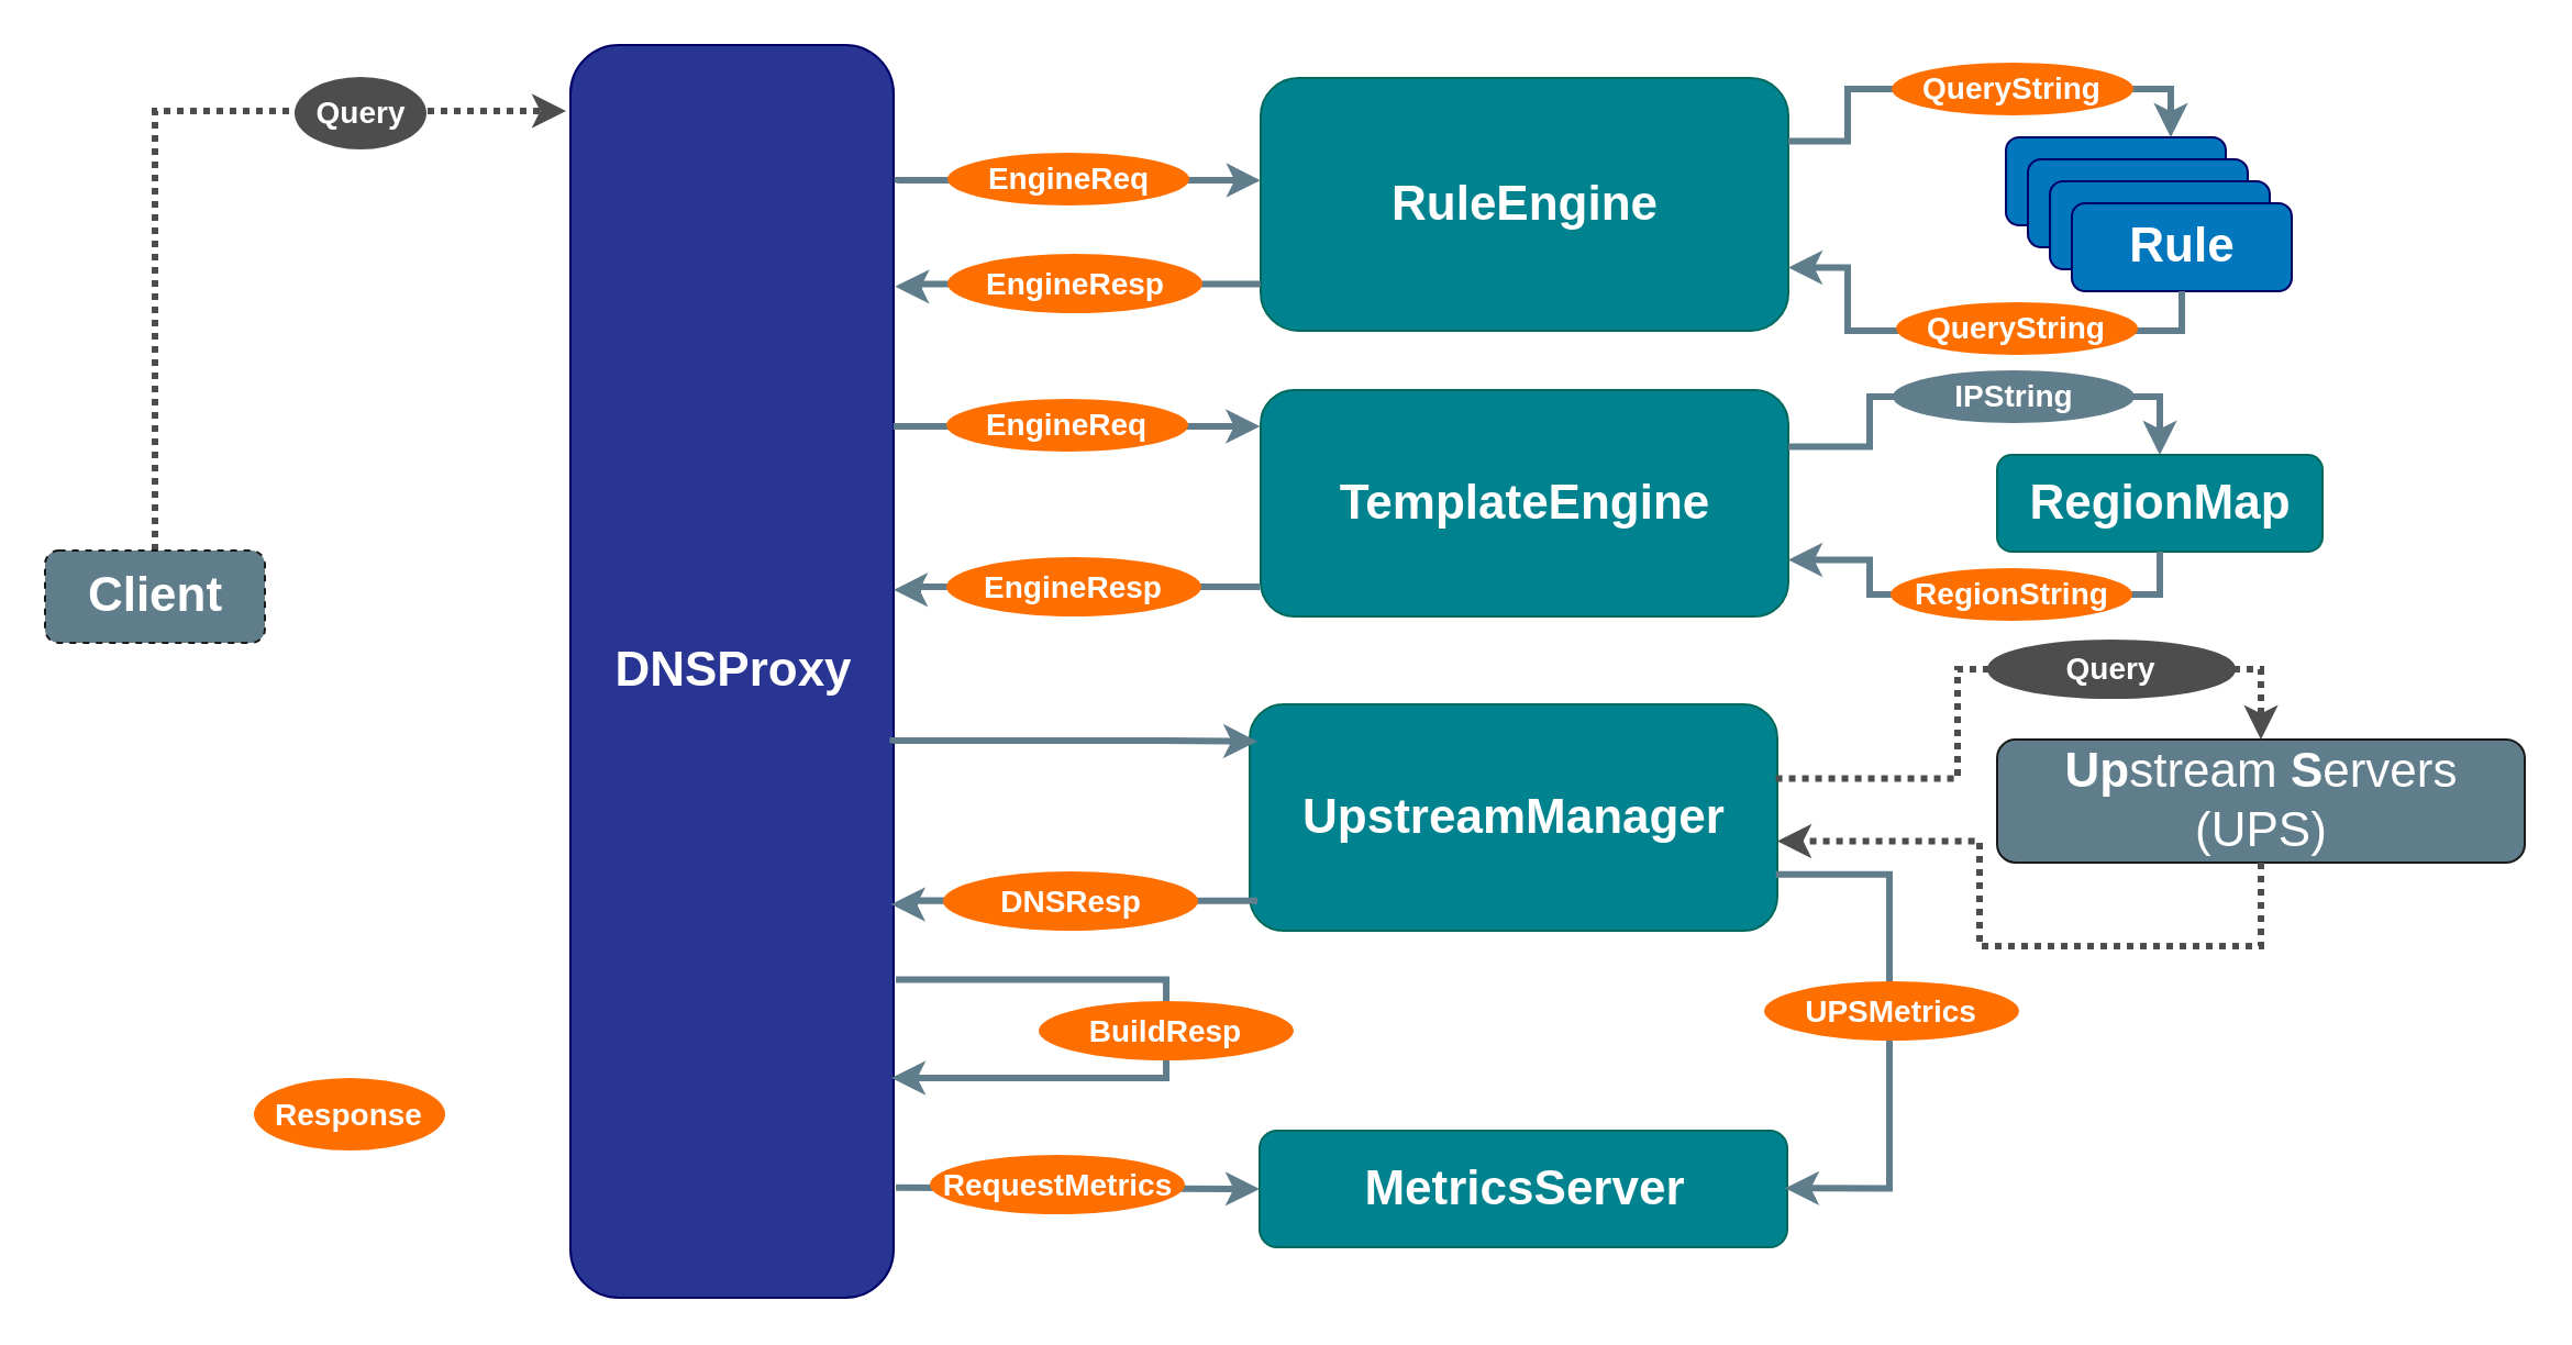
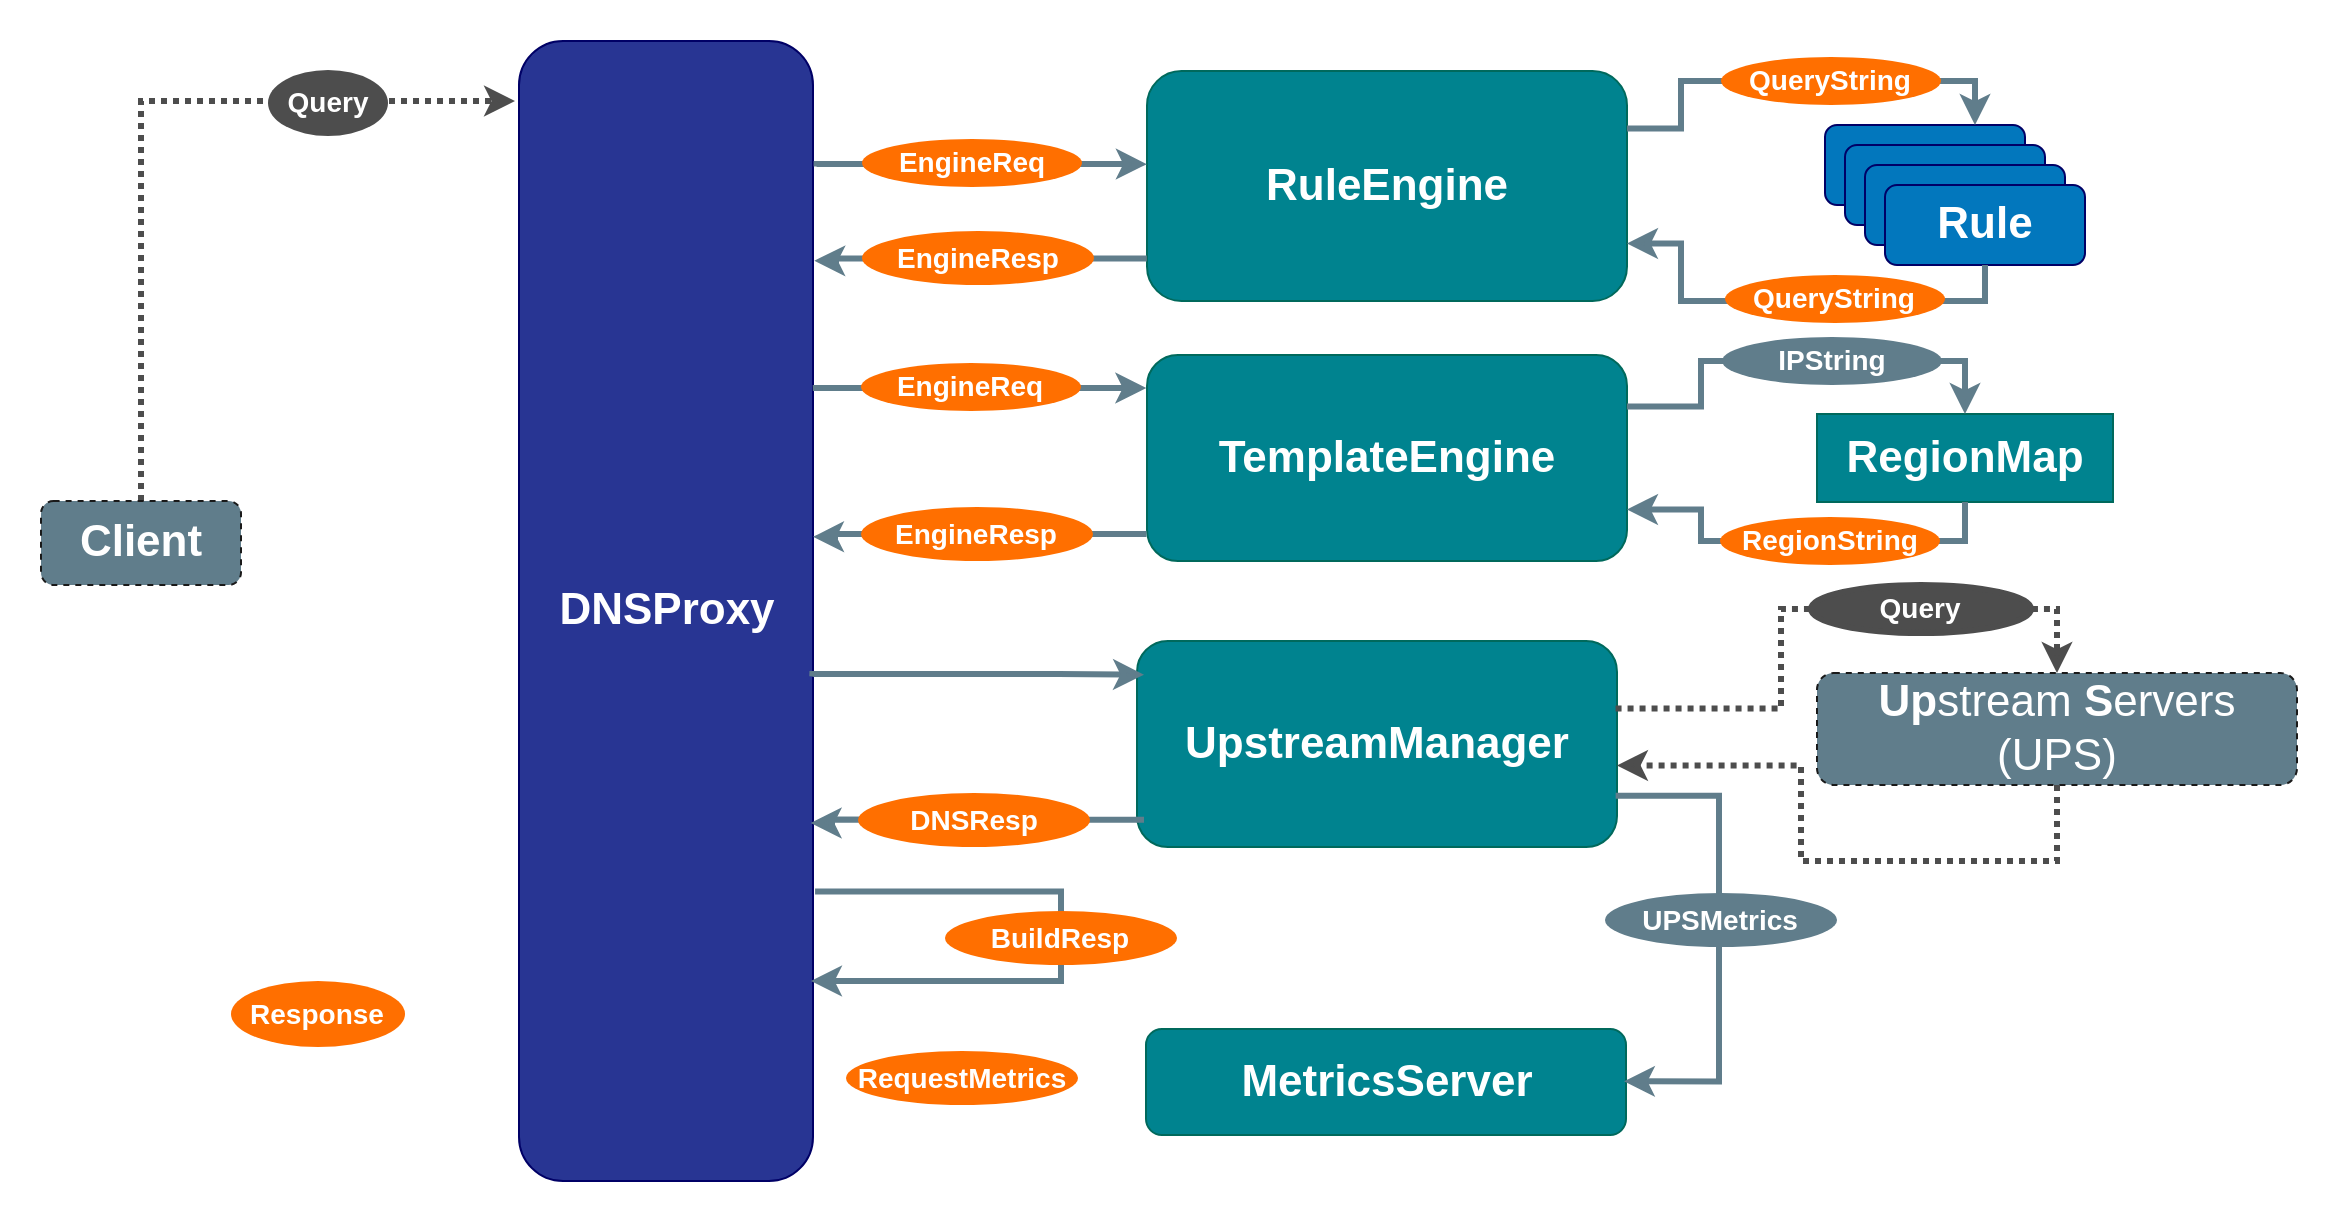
- <mxCell id="25" value="RegionMap&lt;br&gt;" style="rounded=1;fillColor=#00838f;strokeColor=#00695C;strokeWidth=1;shadow=0;html=1;fontColor=#FFFFFF;fontStyle=1;fontSize=22;horizontal=1;verticalAlign=middle;" vertex="1" parent="1"><mxGeometry x="908" y="206.5" width="148" height="44" as="geometry" /></mxCell>
+ <mxCell id="25" value="RegionMap&lt;br&gt;" style="fillColor=#00838f;strokeColor=#00695C;strokeWidth=1;shadow=0;html=1;fontColor=#FFFFFF;fontStyle=1;fontSize=22;horizontal=1;verticalAlign=middle;rounded=0;" vertex="1" parent="1"><mxGeometry x="908" y="206.5" width="148" height="44" as="geometry" /></mxCell>
- <mxCell id="42" value="Up&lt;span style=&quot;font-weight: normal&quot;&gt;stream &lt;/span&gt;S&lt;span style=&quot;font-weight: normal&quot;&gt;ervers&lt;br&gt;(UPS)&lt;/span&gt;&lt;br&gt;" style="rounded=1;fillColor=#607D8B;strokeColor=#1A1A1A;strokeWidth=1;shadow=0;html=1;fontColor=#FFFFFF;fontStyle=1;fontSize=22;horizontal=1;verticalAlign=middle;" vertex="1" parent="1"><mxGeometry x="908" y="336" width="240" height="56" as="geometry" /></mxCell>
+ <mxCell id="42" value="Up&lt;span style=&quot;font-weight: normal&quot;&gt;stream &lt;/span&gt;S&lt;span style=&quot;font-weight: normal&quot;&gt;ervers&lt;br&gt;(UPS)&lt;/span&gt;&lt;br&gt;" style="rounded=1;fillColor=#607D8B;strokeColor=#1A1A1A;strokeWidth=1;shadow=0;html=1;fontColor=#FFFFFF;fontStyle=1;fontSize=22;horizontal=1;verticalAlign=middle;dashed=1;" vertex="1" parent="1"><mxGeometry x="908" y="336" width="240" height="56" as="geometry" /></mxCell>
- <mxCell id="41" value="UPSMetrics&lt;br style=&quot;font-size: 14px&quot;&gt;" style="ellipse;whiteSpace=wrap;html=1;shadow=0;fontFamily=Helvetica;fontSize=14;fontColor=#FFFFFF;align=center;strokeWidth=3;fillColor=#ff6f00;strokeColor=none;fontStyle=1" vertex="1" parent="1"><mxGeometry x="802" y="446" width="116" height="27" as="geometry" /></mxCell>
+ <mxCell id="41" value="UPSMetrics&lt;br style=&quot;font-size: 14px&quot;&gt;" style="ellipse;whiteSpace=wrap;html=1;shadow=0;fontFamily=Helvetica;fontSize=14;fontColor=#FFFFFF;align=center;strokeWidth=3;fillColor=#607d8b;strokeColor=none;fontStyle=1;" vertex="1" parent="1"><mxGeometry x="802" y="446" width="116" height="27" as="geometry" /></mxCell>
- <mxCell id="38" style="edgeStyle=orthogonalEdgeStyle;rounded=0;orthogonalLoop=1;jettySize=auto;html=1;labelBackgroundColor=#F44336;fontSize=12;fontColor=#FFFFFF;strokeWidth=3;strokeColor=#607D8B;shadow=0;exitX=1.007;exitY=0.912;exitDx=0;exitDy=0;exitPerimeter=0;entryX=0;entryY=0.5;entryDx=0;entryDy=0;" edge="1" parent="1" source="2" target="37"><mxGeometry relative="1" as="geometry"><mxPoint x="437" y="514" as="sourcePoint" /><mxPoint x="435" y="559" as="targetPoint" /><Array as="points"><mxPoint x="407" y="541" /></Array></mxGeometry></mxCell>
